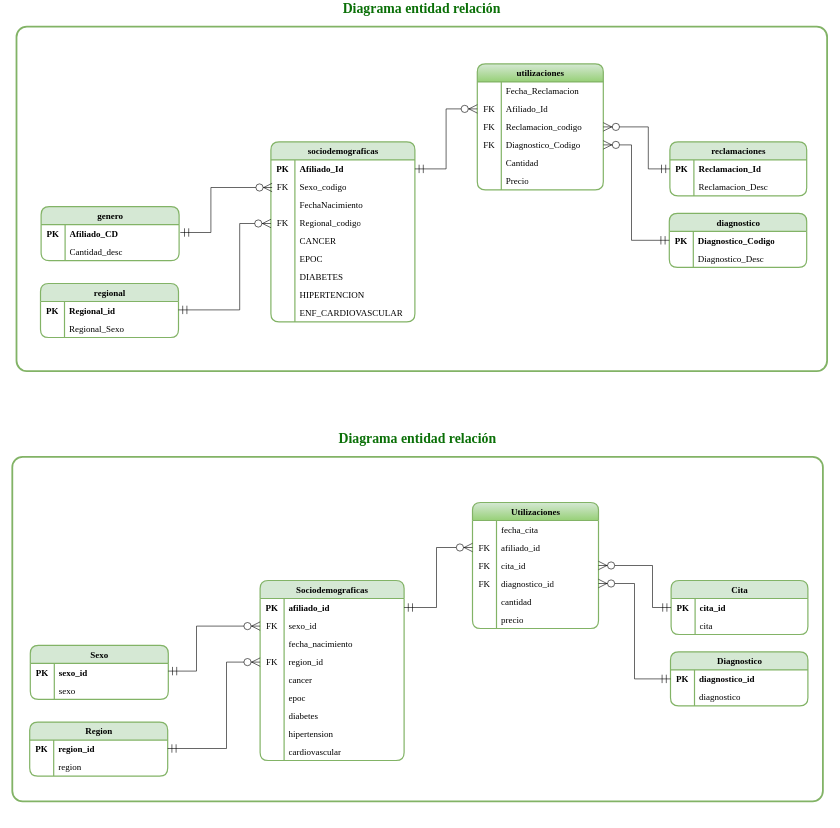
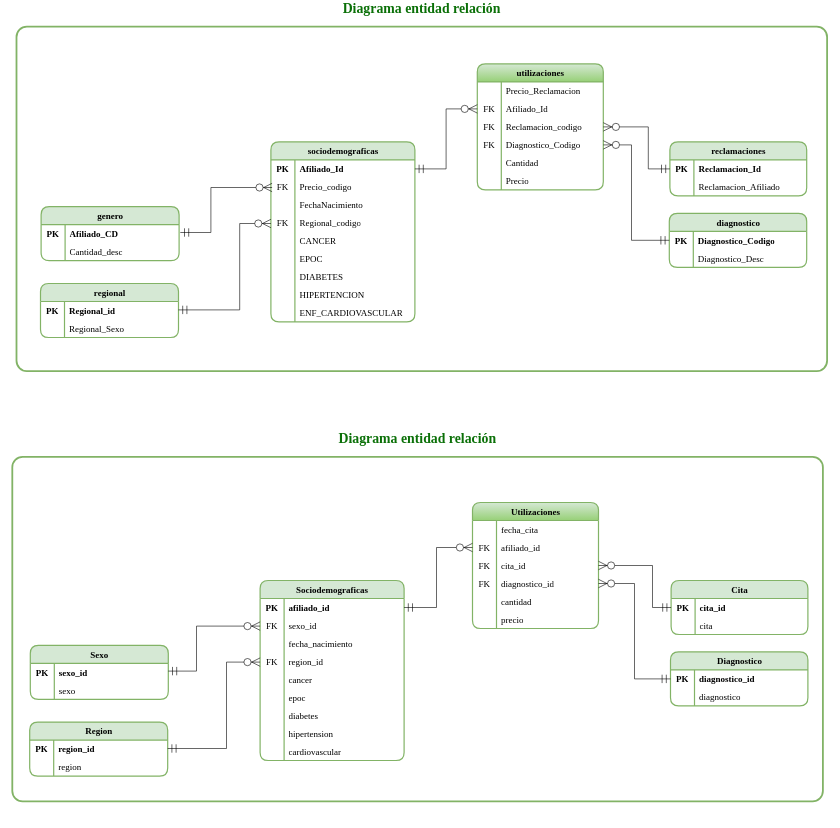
- <mxCell id="47" value="Fecha_Reclamacion" style="shape=partialRectangle;connectable=0;fillColor=none;top=0;left=0;bottom=0;right=0;align=left;spacingLeft=6;overflow=hidden;whiteSpace=wrap;html=1;fontSize=15;fontFamily=Verdana;" parent="45" vertex="1"><mxGeometry x="40" width="170" height="30" as="geometry"><mxRectangle width="170" height="30" as="alternateBounds" /></mxGeometry></mxCell>
+ <mxCell id="47" value="Precio_Reclamacion" style="shape=partialRectangle;connectable=0;fillColor=none;top=0;left=0;bottom=0;right=0;align=left;spacingLeft=6;overflow=hidden;whiteSpace=wrap;html=1;fontSize=15;fontFamily=Verdana;" parent="45" vertex="1"><mxGeometry x="40" width="170" height="30" as="geometry"><mxRectangle width="170" height="30" as="alternateBounds" /></mxGeometry></mxCell>
- <mxCell id="15" value="Sexo_codigo" style="shape=partialRectangle;connectable=0;fillColor=none;top=0;left=0;bottom=0;right=0;align=left;spacingLeft=6;overflow=hidden;whiteSpace=wrap;html=1;fontSize=15;fontFamily=Verdana;" parent="13" vertex="1"><mxGeometry x="40" width="200" height="30" as="geometry"><mxRectangle width="200" height="30" as="alternateBounds" /></mxGeometry></mxCell>
+ <mxCell id="15" value="Precio_codigo" style="shape=partialRectangle;connectable=0;fillColor=none;top=0;left=0;bottom=0;right=0;align=left;spacingLeft=6;overflow=hidden;whiteSpace=wrap;html=1;fontSize=15;fontFamily=Verdana;" parent="13" vertex="1"><mxGeometry x="40" width="200" height="30" as="geometry"><mxRectangle width="200" height="30" as="alternateBounds" /></mxGeometry></mxCell>
- <mxCell id="43" value="Reclamacion_Desc" style="shape=partialRectangle;connectable=0;fillColor=none;top=0;left=0;bottom=0;right=0;align=left;spacingLeft=6;overflow=hidden;whiteSpace=wrap;html=1;fontSize=15;fontFamily=Verdana;fontStyle=0" parent="41" vertex="1"><mxGeometry x="40" width="188" height="30" as="geometry"><mxRectangle width="188" height="30" as="alternateBounds" /></mxGeometry></mxCell>
+ <mxCell id="43" value="Reclamacion_Afiliado" style="shape=partialRectangle;connectable=0;fillColor=none;top=0;left=0;bottom=0;right=0;align=left;spacingLeft=6;overflow=hidden;whiteSpace=wrap;html=1;fontSize=15;fontFamily=Verdana;fontStyle=0" parent="41" vertex="1"><mxGeometry x="40" width="188" height="30" as="geometry"><mxRectangle width="188" height="30" as="alternateBounds" /></mxGeometry></mxCell>
